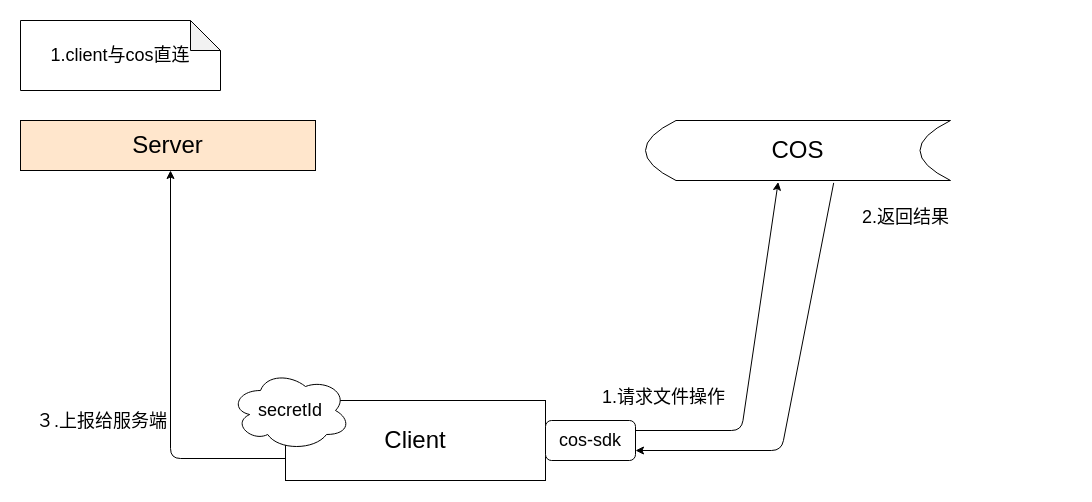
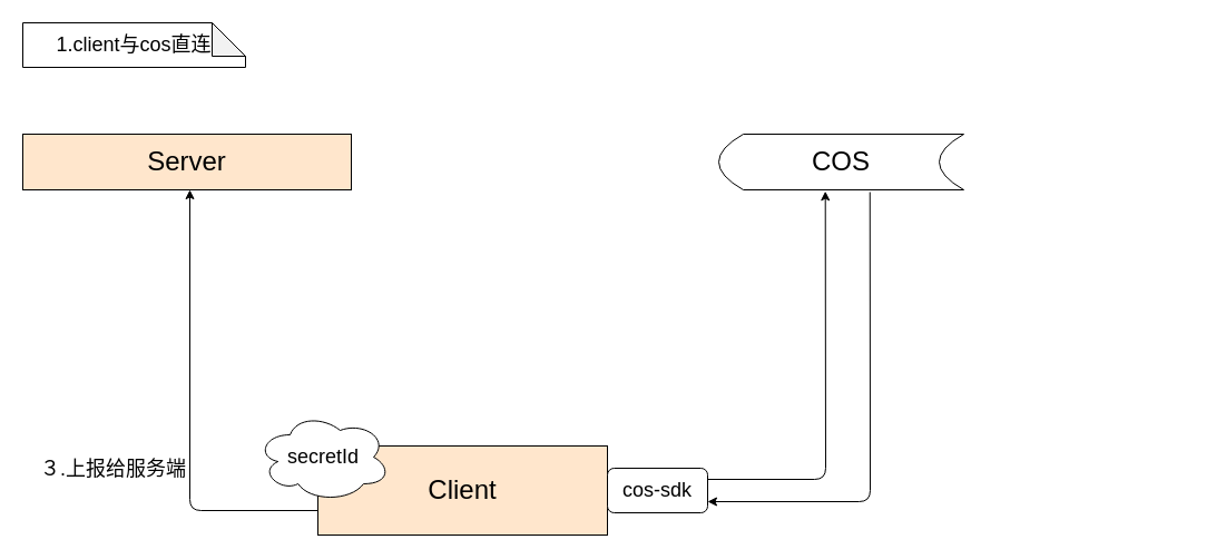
- <mxCell id="6" value="&lt;font style=&quot;font-size: 18px&quot;&gt;1.client与cos直连&lt;br&gt;&lt;/font&gt;" style="shape=note;whiteSpace=wrap;html=1;backgroundOutline=1;darkOpacity=0.05;" parent="1" vertex="1"><mxGeometry x="20" y="20" width="200" height="70" as="geometry" /></mxCell>
+ <mxCell id="6" value="&lt;font style=&quot;font-size: 18px&quot;&gt;1.client与cos直连&lt;br&gt;&lt;/font&gt;" style="shape=note;whiteSpace=wrap;html=1;backgroundOutline=1;darkOpacity=0.05;" parent="1" vertex="1"><mxGeometry x="20" y="20" width="200" height="40" as="geometry" /></mxCell>
- <mxCell id="4" value="&lt;font style=&quot;font-size: 24px&quot;&gt;COS&lt;/font&gt;" style="shape=dataStorage;whiteSpace=wrap;html=1;" parent="1" vertex="1"><mxGeometry x="645" y="120" width="305" height="60" as="geometry" /></mxCell>
+ <mxCell id="4" value="&lt;font style=&quot;font-size: 24px&quot;&gt;COS&lt;/font&gt;" style="shape=dataStorage;whiteSpace=wrap;html=1;" parent="1" vertex="1"><mxGeometry x="645" y="120" width="220" height="50" as="geometry" /></mxCell>
- <mxCell id="11" value="&lt;span style=&quot;text-align: center&quot;&gt;&lt;font style=&quot;font-size: 18px&quot;&gt;2.返回结果&lt;/font&gt;&lt;/span&gt;" style="text;whiteSpace=wrap;html=1;" parent="1" vertex="1"><mxGeometry x="860" y="200" width="210" height="80" as="geometry" /></mxCell>
- <mxCell id="5" value="&lt;span style=&quot;text-align: center&quot;&gt;&lt;font style=&quot;font-size: 18px&quot;&gt;1.请求文件操作&lt;/font&gt;&lt;/span&gt;" style="text;whiteSpace=wrap;html=1;" parent="1" vertex="1"><mxGeometry x="600" y="380" width="210" height="30" as="geometry" /></mxCell>
- <mxCell id="3" value="&lt;font style=&quot;font-size: 24px&quot;&gt;Client&lt;/font&gt;" style="rounded=0;whiteSpace=wrap;html=1;" parent="1" vertex="1"><mxGeometry x="285" y="400" width="260" height="80" as="geometry" /></mxCell>
+ <mxCell id="3" value="&lt;font style=&quot;font-size: 24px&quot;&gt;Client&lt;/font&gt;" style="rounded=0;whiteSpace=wrap;html=1;fillColor=#ffe6cc;" parent="1" vertex="1"><mxGeometry x="285" y="400" width="260" height="80" as="geometry" /></mxCell>
